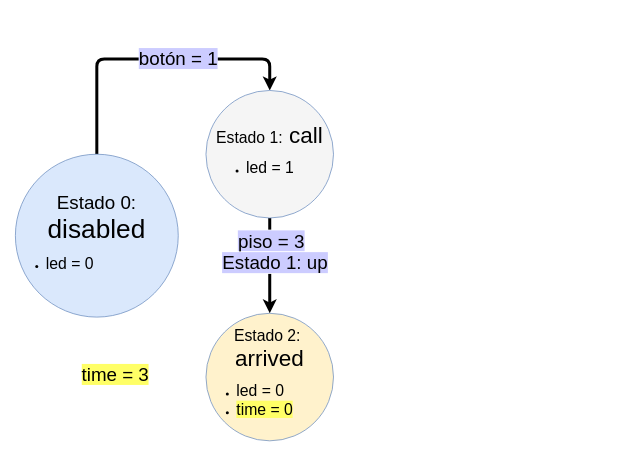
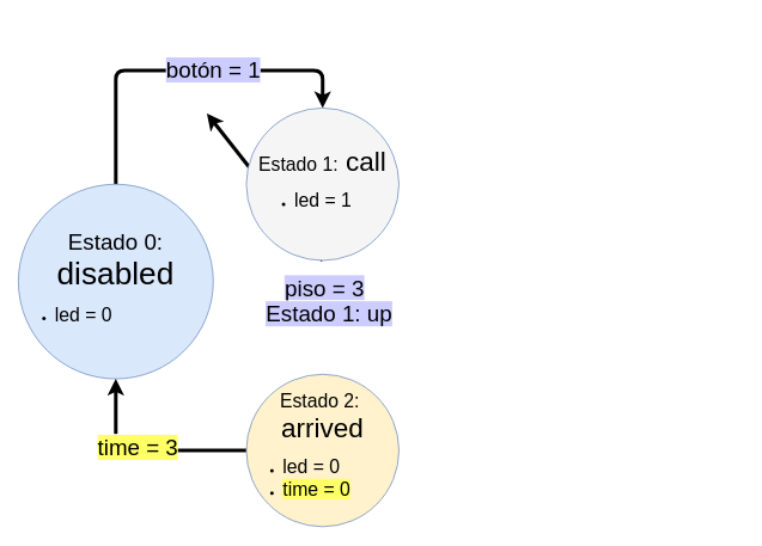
- <mxCell id="9" style="edgeStyle=orthogonalEdgeStyle;rounded=1;orthogonalLoop=1;jettySize=auto;html=1;exitX=0.5;exitY=0;exitDx=0;exitDy=0;entryX=0.5;entryY=1;entryDx=0;entryDy=0;strokeColor=#000000;strokeWidth=4;endSize=6;" edge="1" parent="1" source="10" target="7"><mxGeometry relative="1" as="geometry" /></mxCell>
+ <mxCell id="9" style="edgeStyle=orthogonalEdgeStyle;rounded=1;orthogonalLoop=1;jettySize=auto;html=1;exitX=0.5;exitY=0;exitDx=0;exitDy=0;strokeColor=#000000;strokeWidth=4;endSize=6;" edge="1" parent="1" source="10" target="12"><mxGeometry relative="1" as="geometry" /></mxCell>
+ <mxCell id="6" style="edgeStyle=orthogonalEdgeStyle;rounded=1;orthogonalLoop=1;jettySize=auto;html=1;exitX=1;exitY=0.5;exitDx=0;exitDy=0;entryX=0.5;entryY=0;entryDx=0;entryDy=0;strokeColor=#000000;strokeWidth=4;endSize=6;" edge="1" parent="1" source="7" target="4"><mxGeometry relative="1" as="geometry"><Array as="points"><mxPoint x="129" y="502" /></Array></mxGeometry></mxCell>
